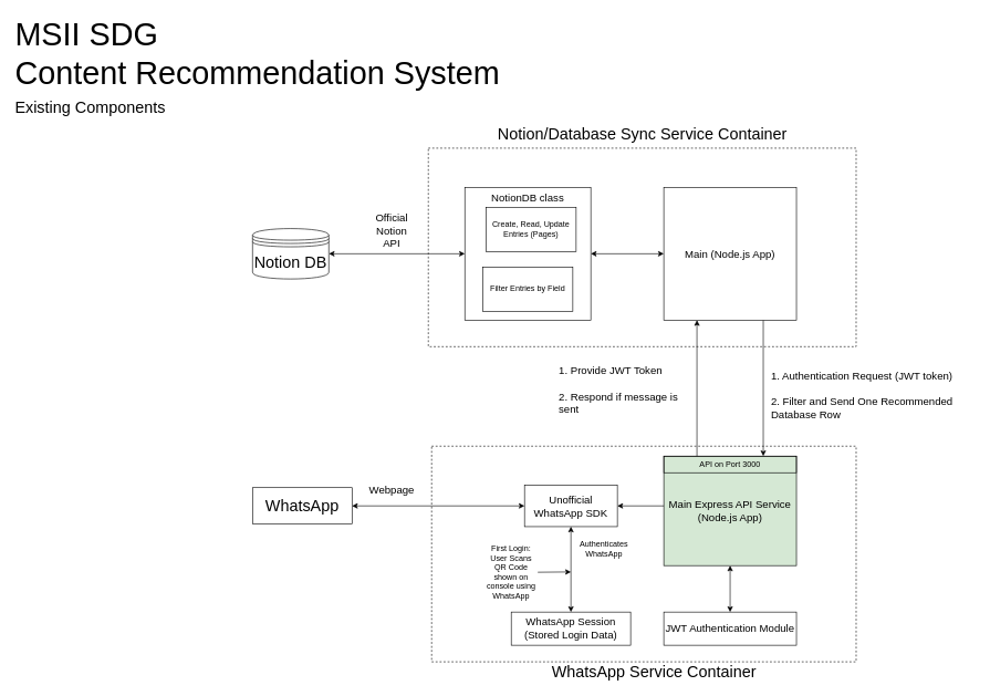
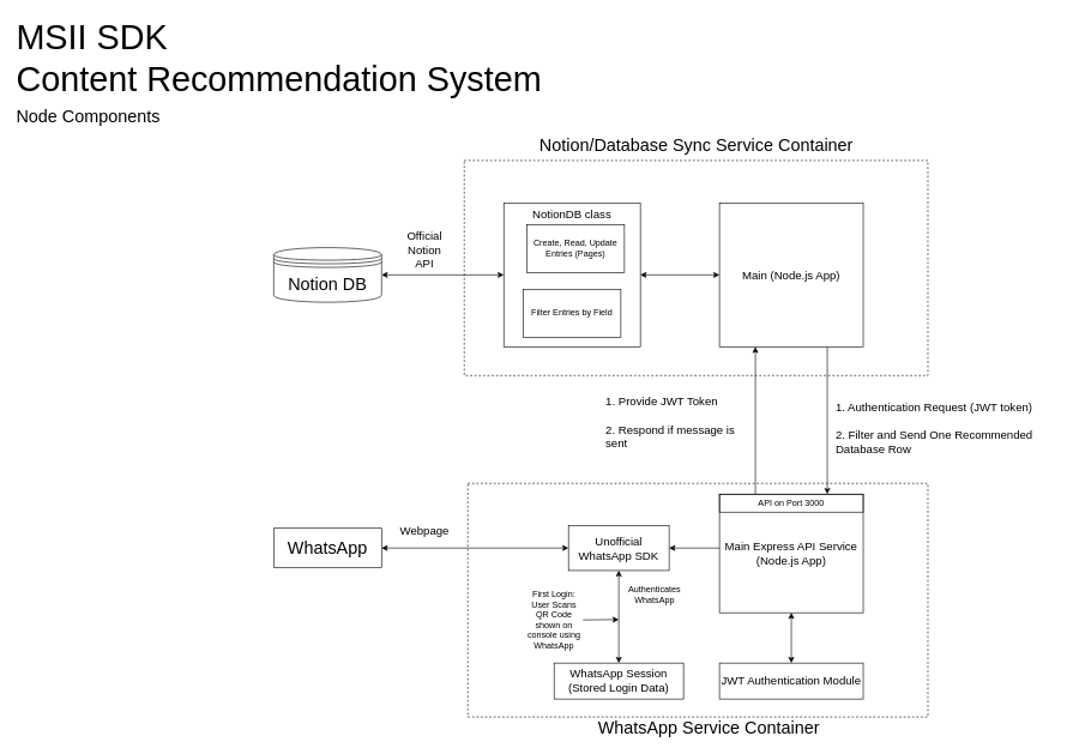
- <mxCell id="20" value="MSII SDG&lt;br style=&quot;font-size: 48px;&quot;&gt;Content Recommendation System" style="text;html=1;strokeColor=none;fillColor=none;align=left;verticalAlign=middle;whiteSpace=wrap;rounded=0;fontSize=48;" vertex="1" parent="1"><mxGeometry x="20" y="20" width="960" height="122" as="geometry" /></mxCell>
+ <mxCell id="20" value="MSII SDK&lt;br style=&quot;font-size: 48px;&quot;&gt;Content Recommendation System" style="text;html=1;strokeColor=none;fillColor=none;align=left;verticalAlign=middle;whiteSpace=wrap;rounded=0;fontSize=48;" vertex="1" parent="1"><mxGeometry x="20" y="20" width="960" height="122" as="geometry" /></mxCell>
- <mxCell id="15" value="Existing Components" style="text;html=1;align=left;verticalAlign=middle;resizable=0;points=[];autosize=1;strokeColor=none;fillColor=none;fontSize=24;" vertex="1" parent="1"><mxGeometry x="20" y="142" width="250" height="40" as="geometry" /></mxCell>
+ <mxCell id="15" value="Node Components" style="text;html=1;align=left;verticalAlign=middle;resizable=0;points=[];autosize=1;strokeColor=none;fillColor=none;fontSize=24;" vertex="1" parent="1"><mxGeometry x="20" y="142" width="250" height="40" as="geometry" /></mxCell>
- <mxCell id="16" value="Notion DB" style="shape=datastore;whiteSpace=wrap;html=1;fontSize=24;" vertex="1" parent="1"><mxGeometry x="380" y="344" width="115" height="76" as="geometry" /></mxCell>
+ <mxCell id="16" value="Notion DB" style="shape=datastore;whiteSpace=wrap;html=1;fontSize=24;" vertex="1" parent="1"><mxGeometry x="380" y="344" width="150" height="76" as="geometry" /></mxCell>
- <mxCell id="33" value="&lt;font style=&quot;font-size: 16px;&quot;&gt;Main Express API Service (Node.js App)&lt;/font&gt;" style="rounded=0;whiteSpace=wrap;html=1;container=0;fillColor=#d5e8d4;" vertex="1" parent="1"><mxGeometry x="1000" y="687" width="200" height="165" as="geometry" /></mxCell>
+ <mxCell id="33" value="&lt;font style=&quot;font-size: 16px;&quot;&gt;Main Express API Service (Node.js App)&lt;/font&gt;" style="rounded=0;whiteSpace=wrap;html=1;container=0;" vertex="1" parent="1"><mxGeometry x="1000" y="687" width="200" height="165" as="geometry" /></mxCell>
